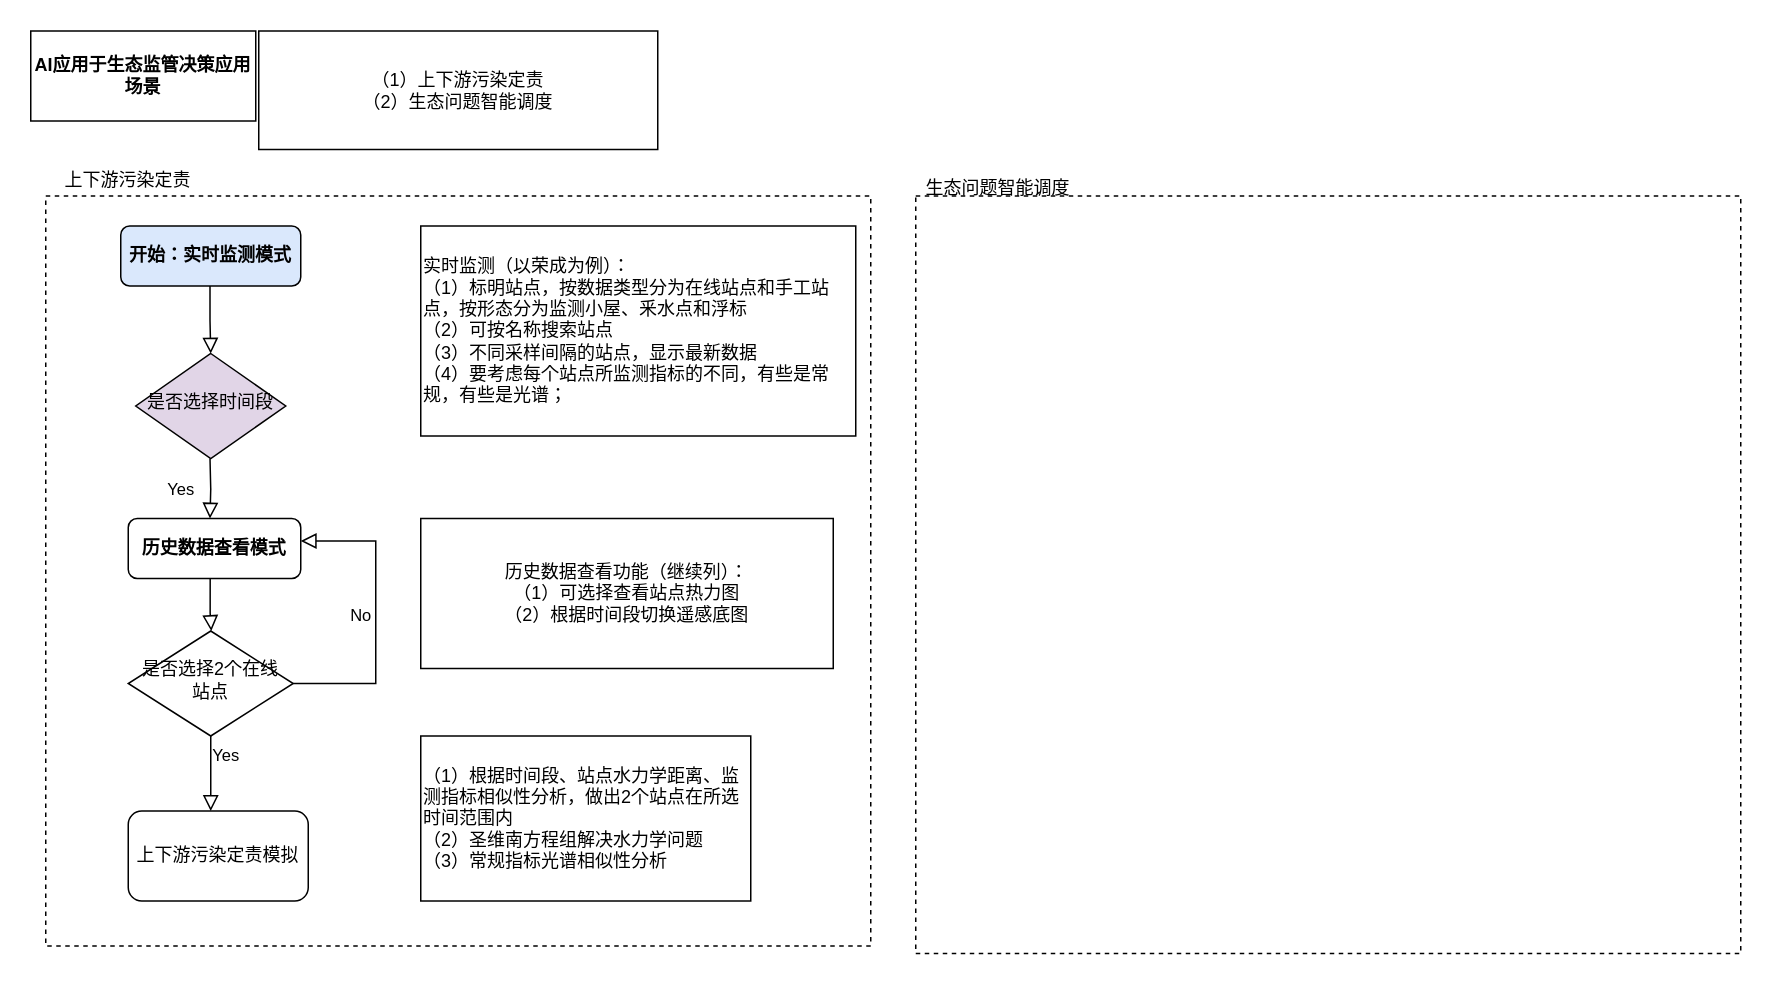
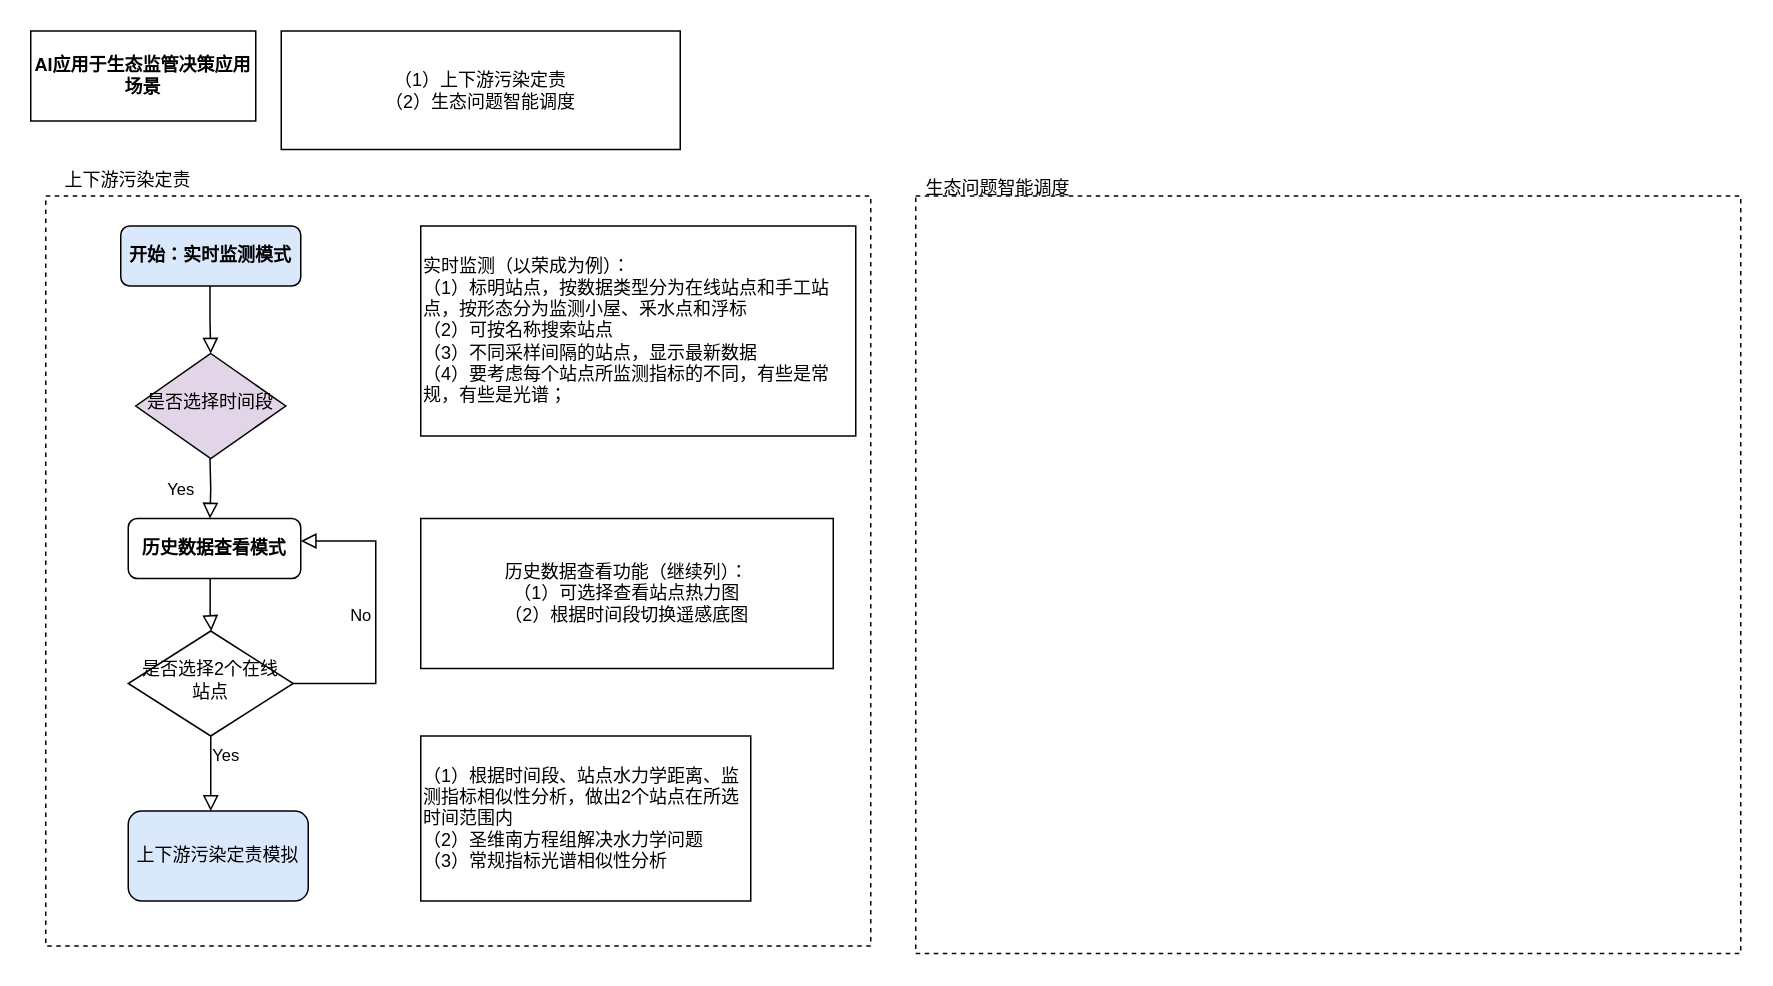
- <mxCell id="6" value="（1）上下游污染定责&lt;br&gt;（2）生态问题智能调度" style="rounded=0;whiteSpace=wrap;html=1;" vertex="1" parent="1"><mxGeometry x="172" y="20" width="266" height="79" as="geometry" /></mxCell>
+ <mxCell id="6" value="（1）上下游污染定责&lt;br&gt;（2）生态问题智能调度" style="rounded=0;whiteSpace=wrap;html=1;" vertex="1" parent="1"><mxGeometry x="187" y="20" width="266" height="79" as="geometry" /></mxCell>
- <mxCell id="16" value="上下游污染定责模拟" style="rounded=1;whiteSpace=wrap;html=1;" vertex="1" parent="1"><mxGeometry x="85" y="540" width="120" height="60" as="geometry" /></mxCell>
+ <mxCell id="16" value="上下游污染定责模拟" style="rounded=1;whiteSpace=wrap;html=1;fillColor=#dae8fc;" vertex="1" parent="1"><mxGeometry x="85" y="540" width="120" height="60" as="geometry" /></mxCell>
